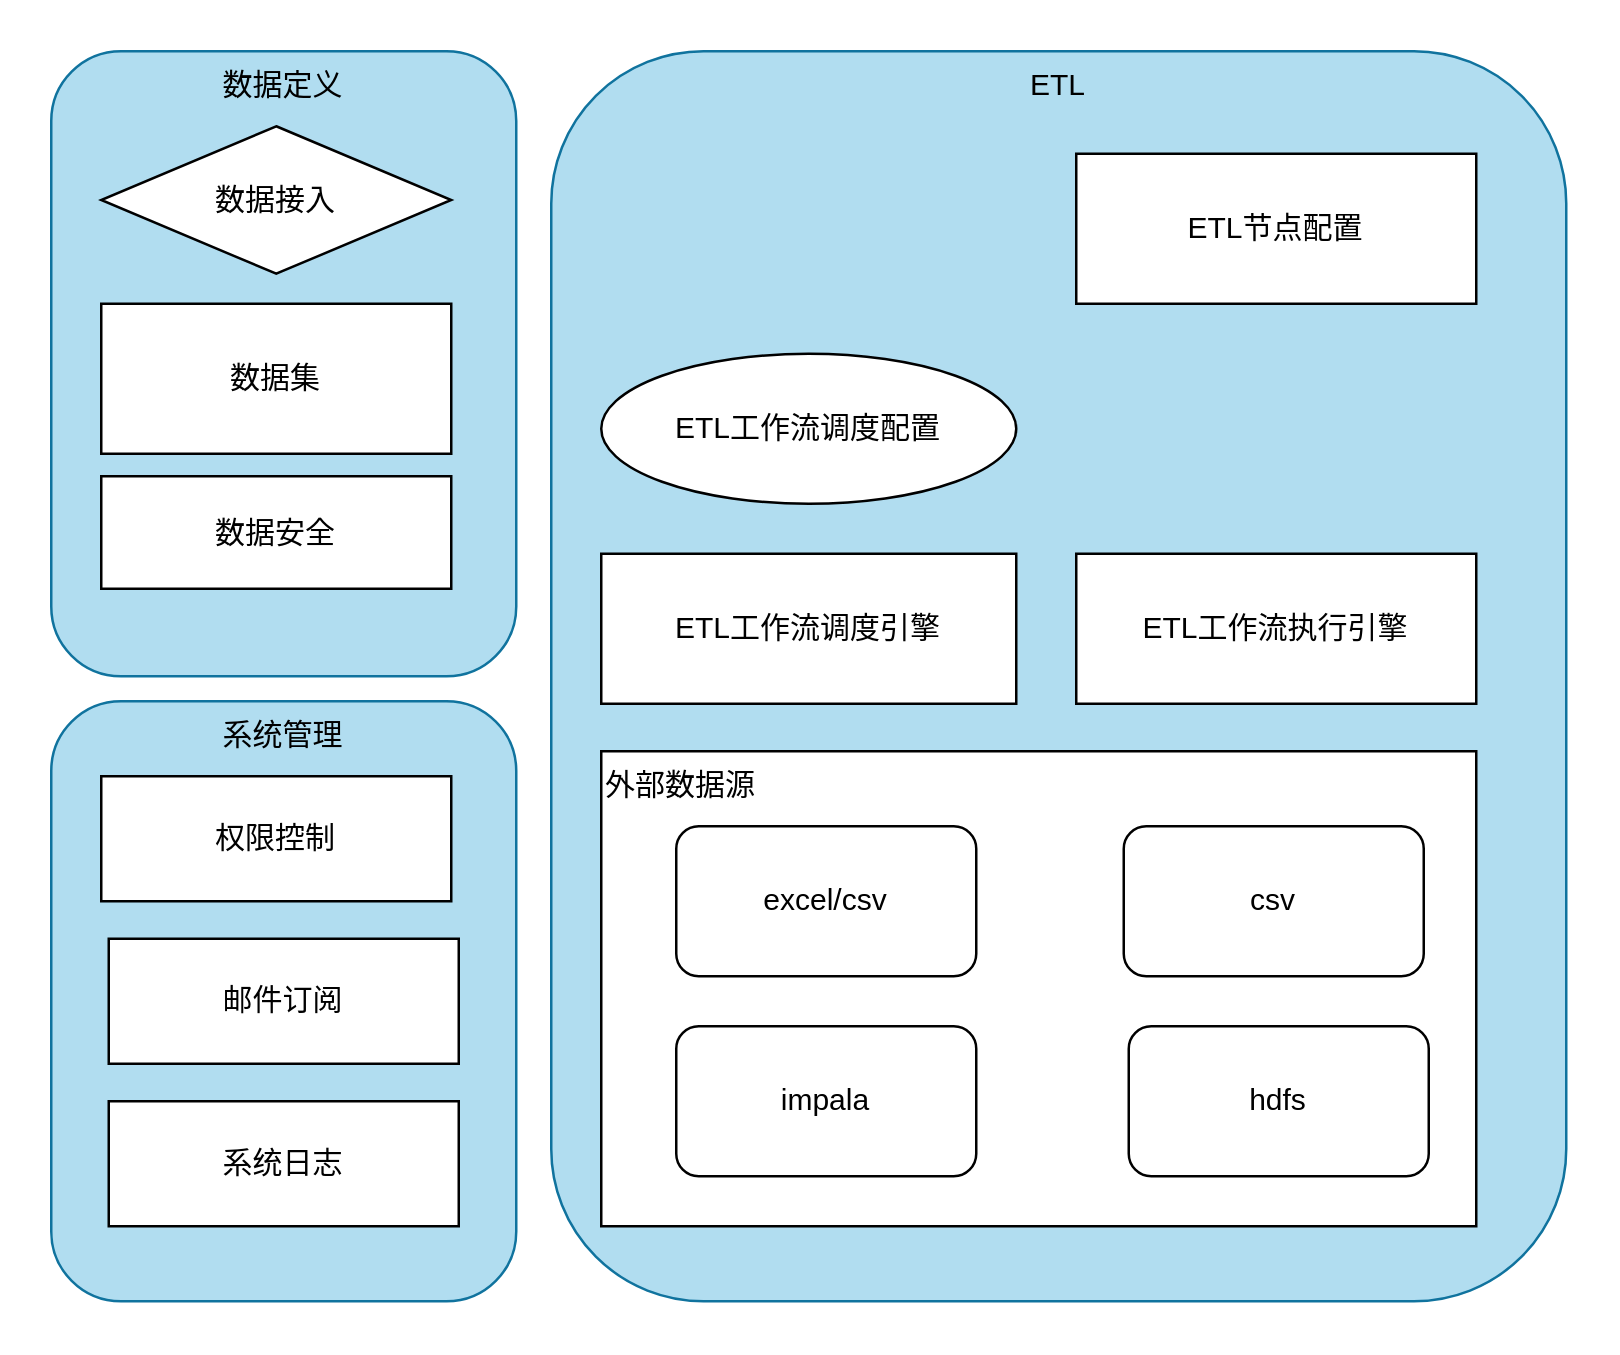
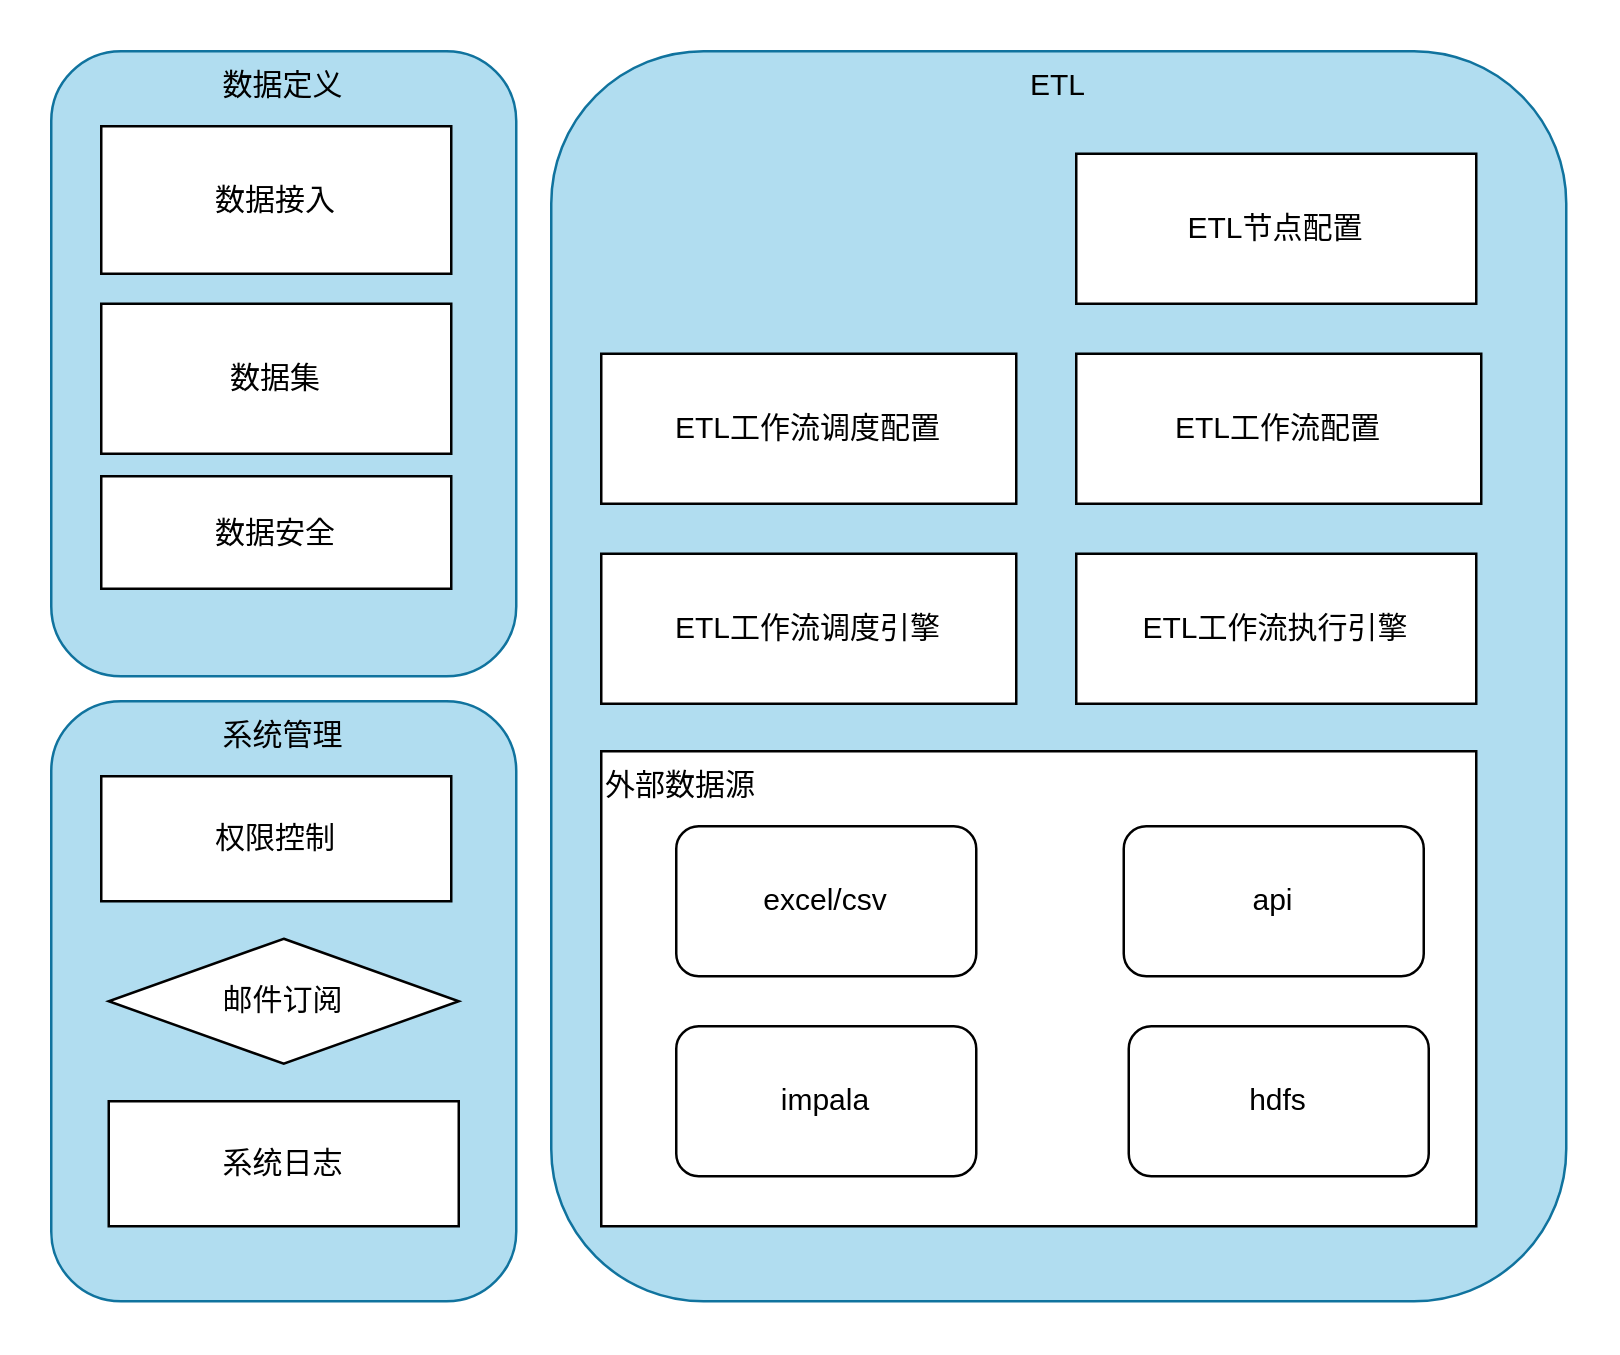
- <mxCell id="17" value="数据接入" style="rhombus;whiteSpace=wrap;html=1;" vertex="1" parent="1"><mxGeometry x="40" y="50" width="140" height="59" as="geometry" /></mxCell>
+ <mxCell id="17" value="数据接入" style="rounded=0;whiteSpace=wrap;html=1;" vertex="1" parent="1"><mxGeometry x="40" y="50" width="140" height="59" as="geometry" /></mxCell>
- <mxCell id="10" value="ETL工作流调度配置" style="ellipse;whiteSpace=wrap;html=1;" vertex="1" parent="1"><mxGeometry x="240" y="141" width="166" height="60" as="geometry" /></mxCell>
+ <mxCell id="10" value="ETL工作流调度配置" style="rounded=0;whiteSpace=wrap;html=1;" vertex="1" parent="1"><mxGeometry x="240" y="141" width="166" height="60" as="geometry" /></mxCell>
+ <mxCell id="13" value="ETL工作流配置" style="rounded=0;whiteSpace=wrap;html=1;" vertex="1" parent="1"><mxGeometry x="430" y="141" width="162" height="60" as="geometry" /></mxCell>
- <mxCell id="8" value="csv" style="rounded=1;whiteSpace=wrap;html=1;" vertex="1" parent="1"><mxGeometry x="449" y="330" width="120" height="60" as="geometry" /></mxCell>
+ <mxCell id="8" value="api" style="rounded=1;whiteSpace=wrap;html=1;" vertex="1" parent="1"><mxGeometry x="449" y="330" width="120" height="60" as="geometry" /></mxCell>
- <mxCell id="19" value="邮件订阅" style="rounded=0;whiteSpace=wrap;html=1;" vertex="1" parent="1"><mxGeometry x="43" y="375" width="140" height="50" as="geometry" /></mxCell>
+ <mxCell id="19" value="邮件订阅" style="rhombus;whiteSpace=wrap;html=1;" vertex="1" parent="1"><mxGeometry x="43" y="375" width="140" height="50" as="geometry" /></mxCell>
